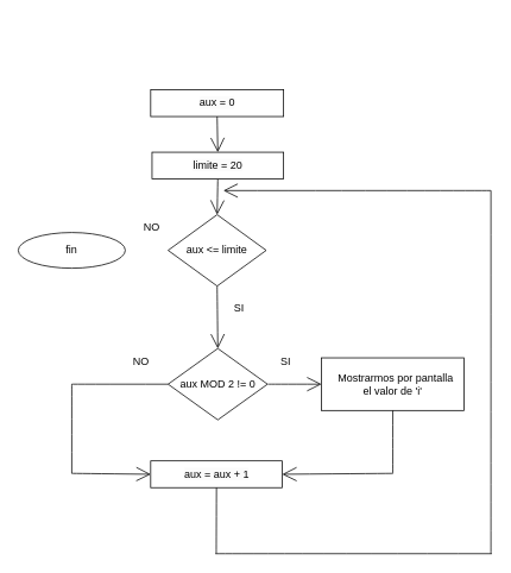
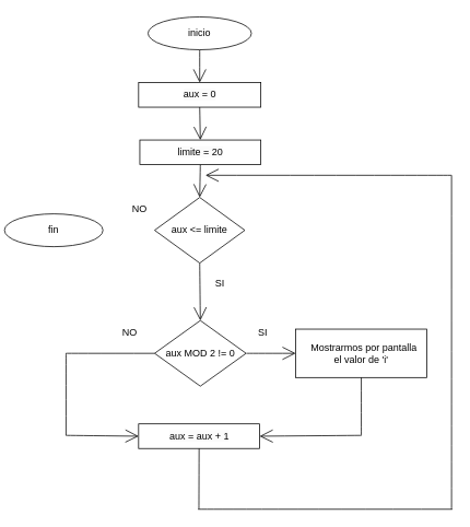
+ <mxCell id="3" value="inicio" style="ellipse;whiteSpace=wrap;html=1;" parent="1" vertex="1"><mxGeometry x="180" y="20" width="126" height="40" as="geometry" /></mxCell>
+ <mxCell id="2" style="edgeStyle=none;curved=1;rounded=0;orthogonalLoop=1;jettySize=auto;html=1;endArrow=open;startSize=14;endSize=14;sourcePerimeterSpacing=8;targetPerimeterSpacing=8;entryX=0.5;entryY=0;entryDx=0;entryDy=0;exitX=0.5;exitY=1;exitDx=0;exitDy=0;" parent="1" source="3" target="9" edge="1"><mxGeometry relative="1" as="geometry" /></mxCell>
- <mxCell id="16" value="fin" style="ellipse;whiteSpace=wrap;html=1;" parent="1" vertex="1"><mxGeometry x="20" y="260" width="120" height="40" as="geometry" /></mxCell>
+ <mxCell id="16" value="fin" style="ellipse;whiteSpace=wrap;html=1;" parent="1" vertex="1"><mxGeometry x="5" y="260" width="120" height="40" as="geometry" /></mxCell>
